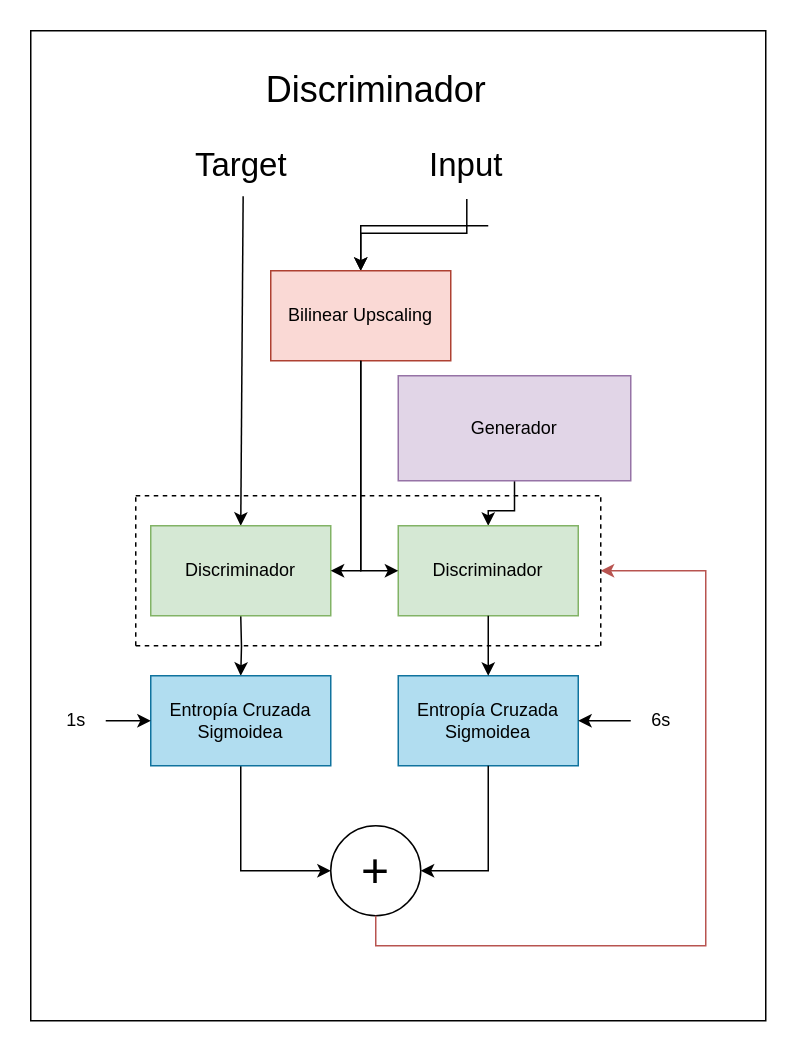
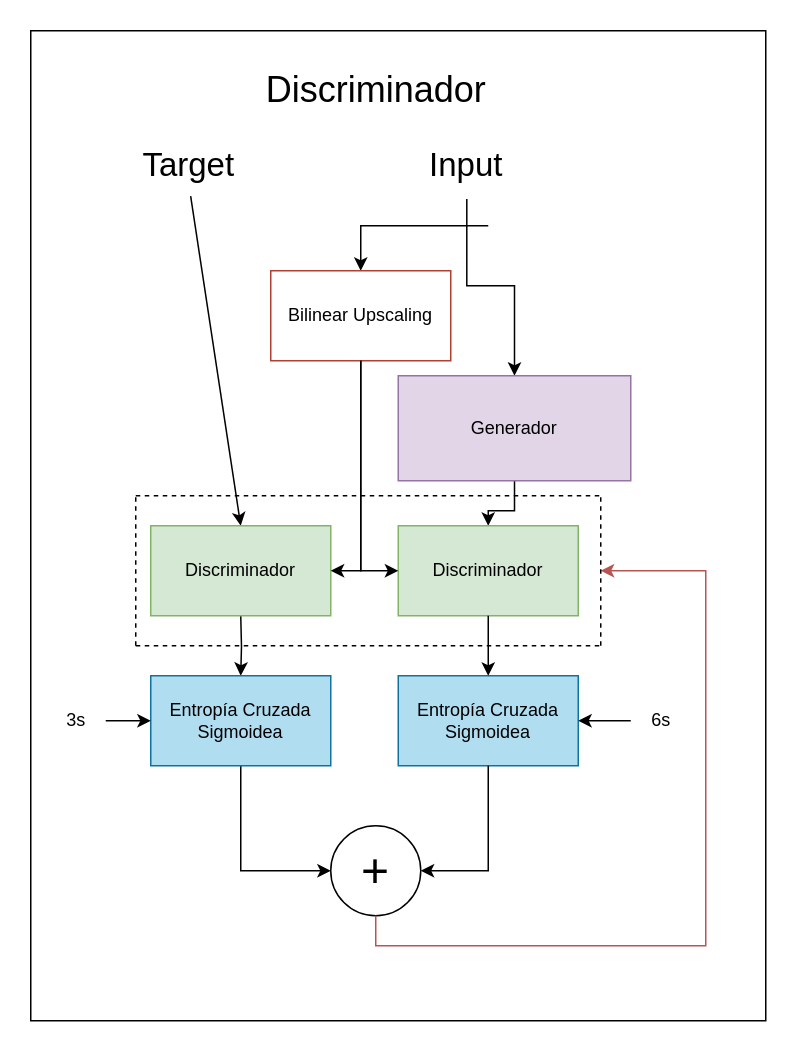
- <mxCell id="3" value="&lt;font style=&quot;font-size: 22px;&quot;&gt;Target&lt;/font&gt;" style="text;html=1;align=center;verticalAlign=middle;resizable=0;points=[];autosize=1;strokeColor=none;fillColor=none;" vertex="1" parent="1"><mxGeometry x="120" y="90" width="80" height="40" as="geometry" /></mxCell>
+ <mxCell id="3" value="&lt;font style=&quot;font-size: 22px;&quot;&gt;Target&lt;/font&gt;" style="text;html=1;align=center;verticalAlign=middle;resizable=0;points=[];autosize=1;strokeColor=none;fillColor=none;" vertex="1" parent="1"><mxGeometry x="85" y="90" width="80" height="40" as="geometry" /></mxCell>
- <mxCell id="4" value="" style="edgeStyle=orthogonalEdgeStyle;rounded=0;orthogonalLoop=1;jettySize=auto;html=1;exitX=0.51;exitY=1.056;exitDx=0;exitDy=0;exitPerimeter=0;" edge="1" parent="1" source="5" target="22"><mxGeometry relative="1" as="geometry"><mxPoint x="325" y="180" as="sourcePoint" /></mxGeometry></mxCell>
+ <mxCell id="4" value="" style="edgeStyle=orthogonalEdgeStyle;rounded=0;orthogonalLoop=1;jettySize=auto;html=1;exitX=0.51;exitY=1.056;exitDx=0;exitDy=0;exitPerimeter=0;" edge="1" parent="1" source="5" target="9"><mxGeometry relative="1" as="geometry"><mxPoint x="325" y="180" as="sourcePoint" /></mxGeometry></mxCell>
- <mxCell id="22" value="Bilinear Upscaling" style="whiteSpace=wrap;html=1;rounded=0;fillColor=#fad9d5;strokeColor=#ae4132;" vertex="1" parent="1"><mxGeometry x="180" y="180" width="120" height="60" as="geometry" /></mxCell>
+ <mxCell id="22" value="Bilinear Upscaling" style="whiteSpace=wrap;html=1;rounded=0;fillColor=#ffffff;strokeColor=#ae4132;" vertex="1" parent="1"><mxGeometry x="180" y="180" width="120" height="60" as="geometry" /></mxCell>
- <mxCell id="27" value="1s" style="text;html=1;align=center;verticalAlign=middle;resizable=0;points=[];autosize=1;strokeColor=none;fillColor=none;" vertex="1" parent="1"><mxGeometry x="30" y="465" width="40" height="30" as="geometry" /></mxCell>
+ <mxCell id="27" value="3s" style="text;html=1;align=center;verticalAlign=middle;resizable=0;points=[];autosize=1;strokeColor=none;fillColor=none;" vertex="1" parent="1"><mxGeometry x="30" y="465" width="40" height="30" as="geometry" /></mxCell>
